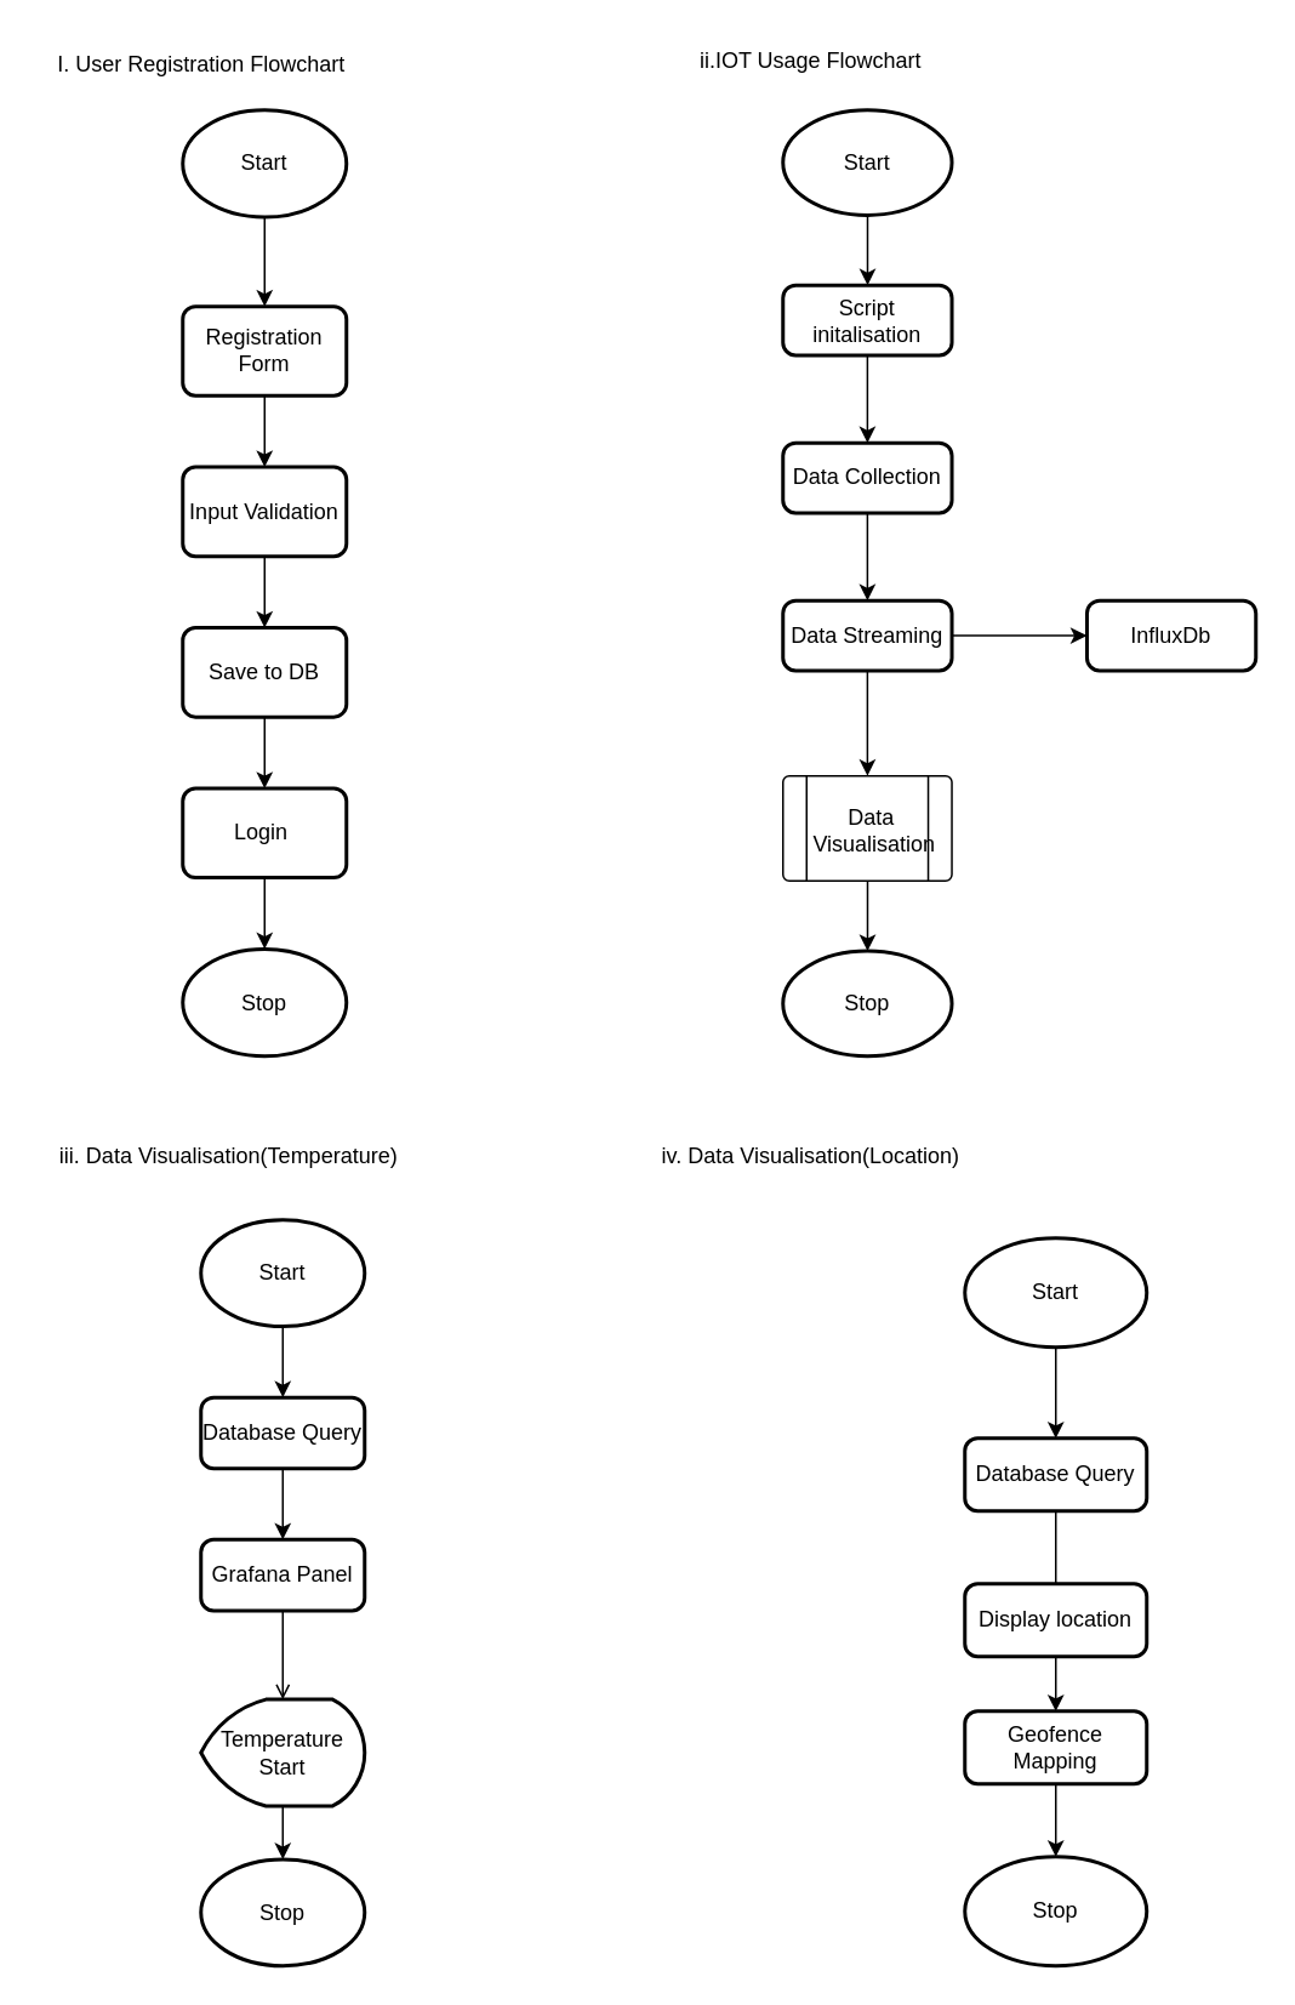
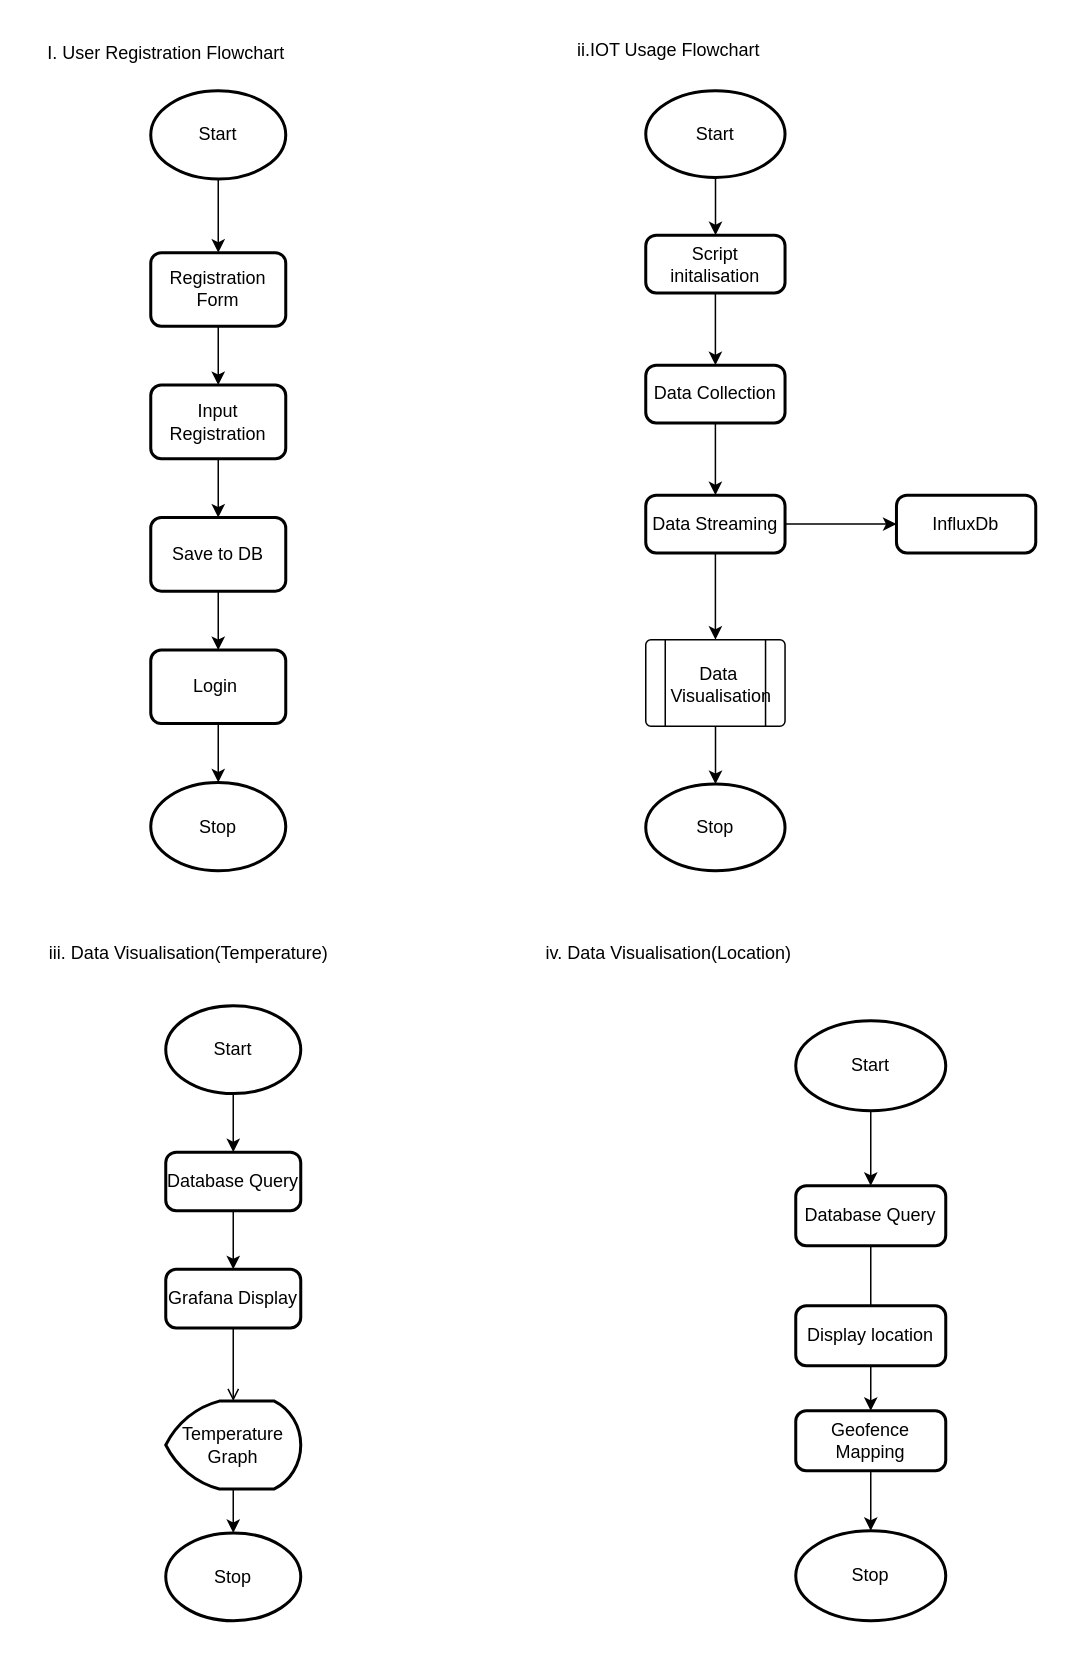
- <mxCell id="11" value="Input Validation" style="rounded=1;whiteSpace=wrap;html=1;absoluteArcSize=1;arcSize=14;strokeWidth=2;" vertex="1" parent="5"><mxGeometry y="196.226" width="90" height="49.057" as="geometry" /></mxCell>
+ <mxCell id="11" value="Input Registration" style="rounded=1;whiteSpace=wrap;html=1;absoluteArcSize=1;arcSize=14;strokeWidth=2;" vertex="1" parent="5"><mxGeometry y="196.226" width="90" height="49.057" as="geometry" /></mxCell>
- <mxCell id="38" value="Grafana Panel" style="rounded=1;whiteSpace=wrap;html=1;absoluteArcSize=1;arcSize=14;strokeWidth=2;" vertex="1" parent="32"><mxGeometry y="175.714" width="90" height="39.048" as="geometry" /></mxCell>
+ <mxCell id="38" value="Grafana Display" style="rounded=1;whiteSpace=wrap;html=1;absoluteArcSize=1;arcSize=14;strokeWidth=2;" vertex="1" parent="32"><mxGeometry y="175.714" width="90" height="39.048" as="geometry" /></mxCell>
- <mxCell id="40" value="Temperature Start" style="strokeWidth=2;html=1;shape=mxgraph.flowchart.display;whiteSpace=wrap;" vertex="1" parent="32"><mxGeometry y="263.571" width="90" height="58.571" as="geometry" /></mxCell>
+ <mxCell id="40" value="Temperature Graph" style="strokeWidth=2;html=1;shape=mxgraph.flowchart.display;whiteSpace=wrap;" vertex="1" parent="32"><mxGeometry y="263.571" width="90" height="58.571" as="geometry" /></mxCell>
